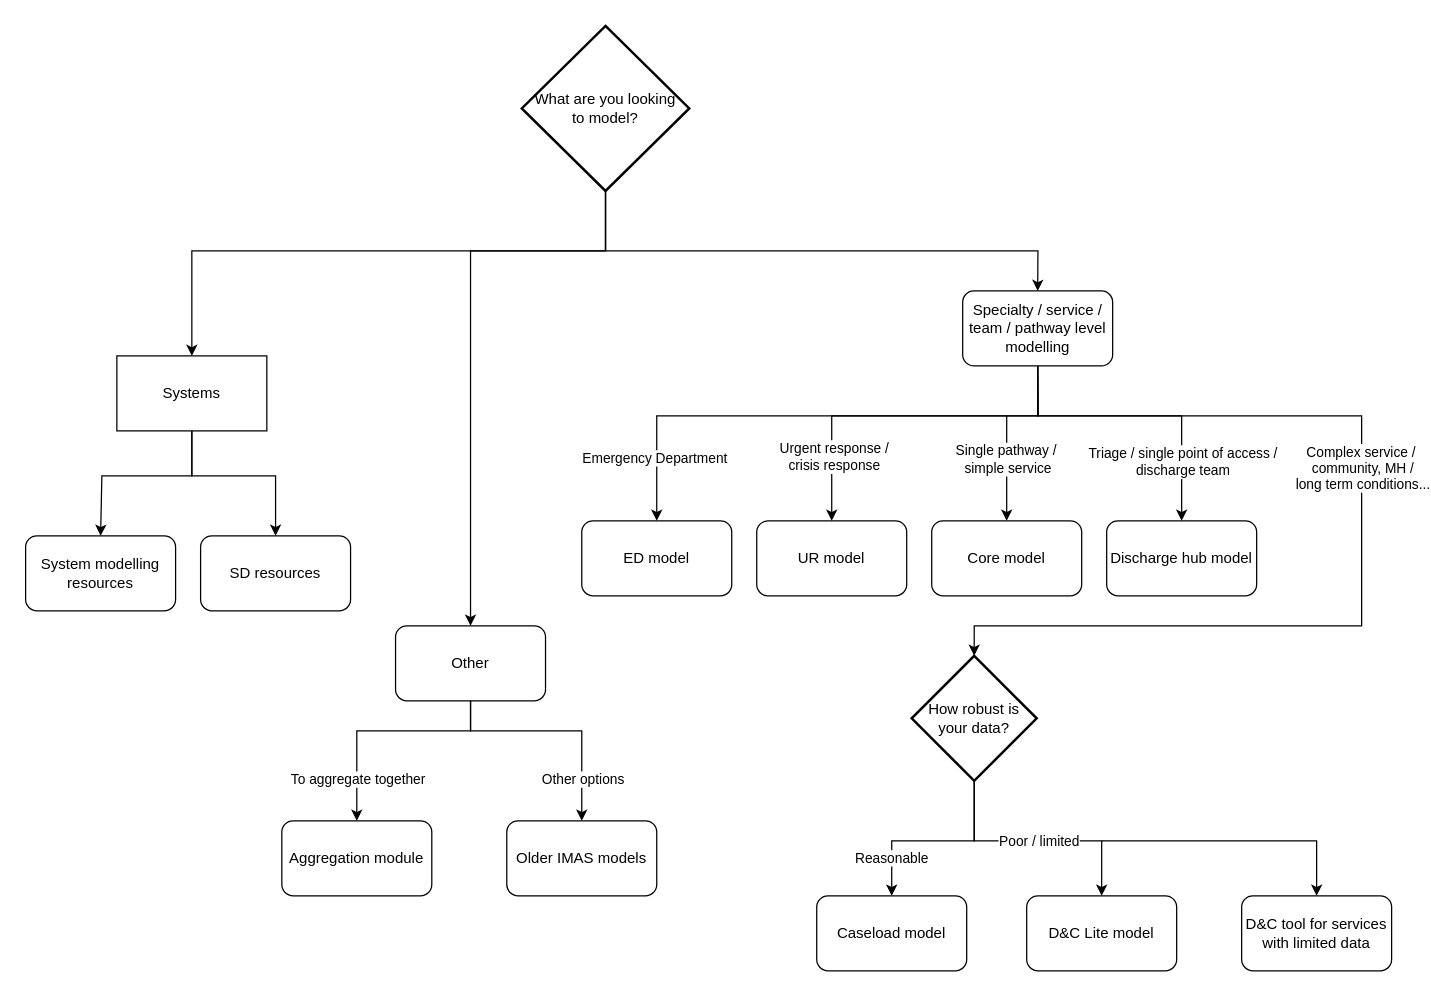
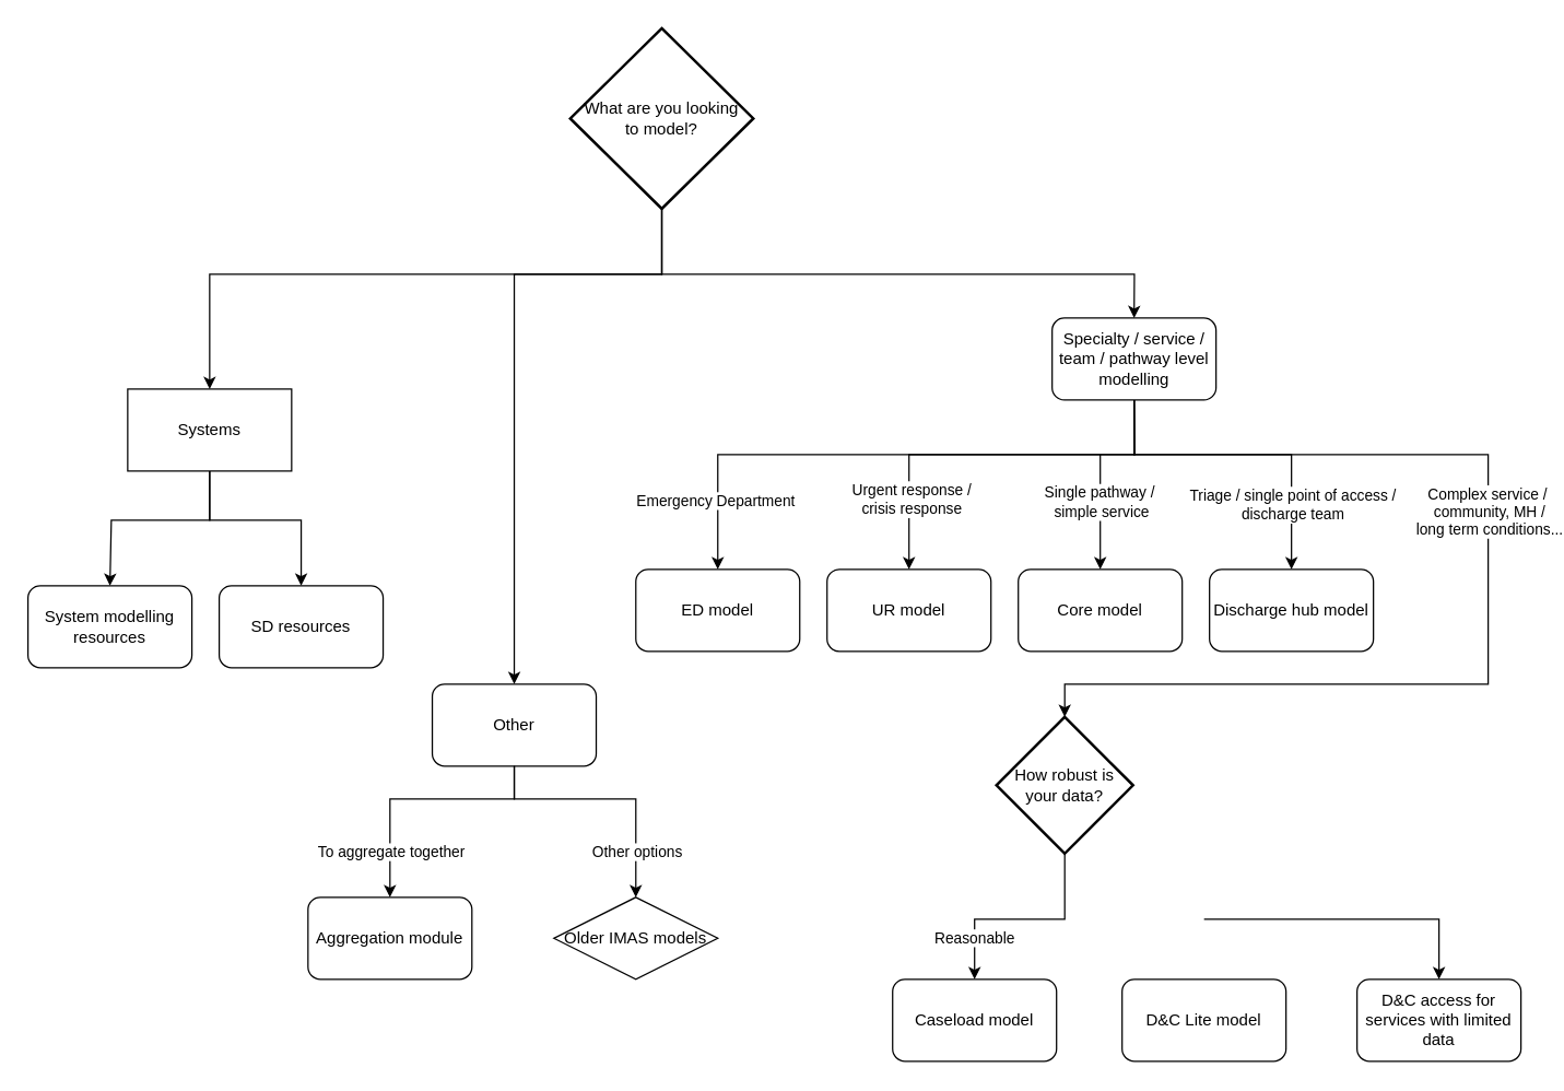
- <mxCell id="32" value="" style="endArrow=classic;html=1;rounded=0;exitX=0.5;exitY=1;exitDx=0;exitDy=0;exitPerimeter=0;entryX=0.5;entryY=0;entryDx=0;entryDy=0;" parent="1" source="13" target="10" edge="1"><mxGeometry relative="1" as="geometry"><mxPoint x="797" y="680" as="sourcePoint" /><mxPoint x="501" y="428" as="targetPoint" /><Array as="points"><mxPoint x="779" y="672" /><mxPoint x="881" y="672" /></Array></mxGeometry></mxCell>
- <mxCell id="33" value="Poor / limited" style="edgeLabel;resizable=0;html=1;align=center;verticalAlign=middle;" parent="32" connectable="0" vertex="1"><mxGeometry relative="1" as="geometry"><mxPoint x="2" as="offset" /></mxGeometry></mxCell>
- <mxCell id="16" value="Older IMAS models" style="rounded=1;whiteSpace=wrap;html=1;" parent="1" vertex="1"><mxGeometry x="405" y="656" width="120" height="60" as="geometry" /></mxCell>
+ <mxCell id="16" value="Older IMAS models" style="rhombus;whiteSpace=wrap;html=1;" parent="1" vertex="1"><mxGeometry x="405" y="656" width="120" height="60" as="geometry" /></mxCell>
- <mxCell id="37" value="D&amp;amp;C tool for services with limited data" style="rounded=1;whiteSpace=wrap;html=1;" vertex="1" parent="1"><mxGeometry x="993" y="716" width="120" height="60" as="geometry" /></mxCell>
+ <mxCell id="37" value="D&amp;amp;C access for services with limited data" style="rounded=1;whiteSpace=wrap;html=1;" vertex="1" parent="1"><mxGeometry x="993" y="716" width="120" height="60" as="geometry" /></mxCell>
